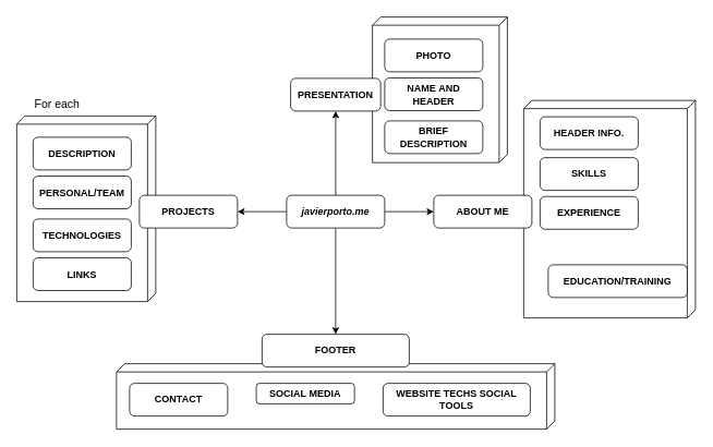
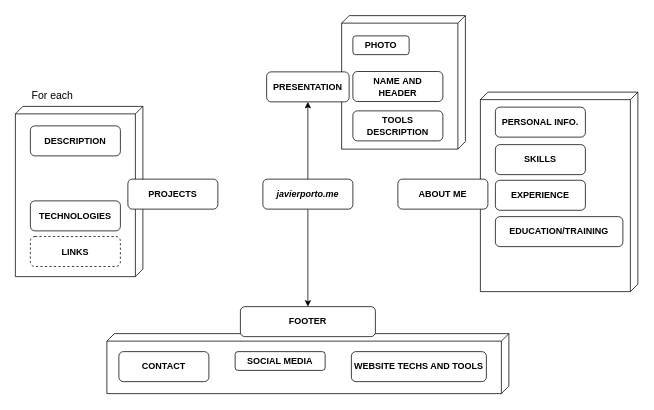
- <mxCell id="24" value="&lt;b&gt;PHOTO&lt;/b&gt;" style="rounded=1;whiteSpace=wrap;html=1;" vertex="1" parent="1"><mxGeometry x="470" y="47" width="120" height="40" as="geometry" /></mxCell>
+ <mxCell id="24" value="&lt;b&gt;PHOTO&lt;/b&gt;" style="rounded=1;whiteSpace=wrap;html=1;" vertex="1" parent="1"><mxGeometry x="470" y="47" width="75" height="25" as="geometry" /></mxCell>
- <mxCell id="14" value="HEADER INFO." style="rounded=1;whiteSpace=wrap;html=1;fontStyle=1" vertex="1" parent="1"><mxGeometry x="660" y="142" width="120" height="40" as="geometry" /></mxCell>
+ <mxCell id="14" value="PERSONAL INFO." style="rounded=1;whiteSpace=wrap;html=1;fontStyle=1" vertex="1" parent="1"><mxGeometry x="660" y="142" width="120" height="40" as="geometry" /></mxCell>
- <mxCell id="26" value="&lt;b&gt;BRIEF DESCRIPTION&lt;/b&gt;" style="rounded=1;whiteSpace=wrap;html=1;" vertex="1" parent="1"><mxGeometry x="470" y="147" width="120" height="40" as="geometry" /></mxCell>
+ <mxCell id="26" value="&lt;b&gt;TOOLS DESCRIPTION&lt;/b&gt;" style="rounded=1;whiteSpace=wrap;html=1;" vertex="1" parent="1"><mxGeometry x="470" y="147" width="120" height="40" as="geometry" /></mxCell>
- <mxCell id="17" value="&lt;b&gt;PERSONAL/TEAM&lt;/b&gt;" style="rounded=1;whiteSpace=wrap;html=1;" vertex="1" parent="1"><mxGeometry x="40" y="214.5" width="120" height="40" as="geometry" /></mxCell>
- <mxCell id="9" style="edgeStyle=orthogonalEdgeStyle;rounded=0;orthogonalLoop=1;jettySize=auto;html=1;entryX=1;entryY=0.5;entryDx=0;entryDy=0;fontSize=14;" edge="1" parent="1" source="11" target="21"><mxGeometry relative="1" as="geometry" /></mxCell>
- <mxCell id="8" style="edgeStyle=orthogonalEdgeStyle;rounded=0;orthogonalLoop=1;jettySize=auto;html=1;entryX=0;entryY=0.5;entryDx=0;entryDy=0;fontSize=14;" edge="1" parent="1" source="11" target="13"><mxGeometry relative="1" as="geometry" /></mxCell>
- <mxCell id="19" value="&lt;b&gt;LINKS&lt;/b&gt;" style="rounded=1;whiteSpace=wrap;html=1;" vertex="1" parent="1"><mxGeometry x="40" y="314.5" width="120" height="40" as="geometry" /></mxCell>
+ <mxCell id="19" value="&lt;b&gt;LINKS&lt;/b&gt;" style="rounded=1;whiteSpace=wrap;html=1;dashed=1;" vertex="1" parent="1"><mxGeometry x="40" y="314.5" width="120" height="40" as="geometry" /></mxCell>
- <mxCell id="20" value="&lt;b&gt;EDUCATION/TRAINING&lt;/b&gt;" style="rounded=1;whiteSpace=wrap;html=1;" vertex="1" parent="1"><mxGeometry x="670" y="323" width="170" height="40" as="geometry" /></mxCell>
+ <mxCell id="20" value="&lt;b&gt;EDUCATION/TRAINING&lt;/b&gt;" style="rounded=1;whiteSpace=wrap;html=1;" vertex="1" parent="1"><mxGeometry x="660" y="288" width="170" height="40" as="geometry" /></mxCell>
- <mxCell id="23" value="&lt;b&gt;WEBSITE TECHS SOCIAL TOOLS&lt;/b&gt;" style="rounded=1;whiteSpace=wrap;html=1;" vertex="1" parent="1"><mxGeometry x="468" y="468" width="180" height="40" as="geometry" /></mxCell>
+ <mxCell id="23" value="&lt;b&gt;WEBSITE TECHS AND TOOLS&lt;/b&gt;" style="rounded=1;whiteSpace=wrap;html=1;" vertex="1" parent="1"><mxGeometry x="468" y="468" width="180" height="40" as="geometry" /></mxCell>
